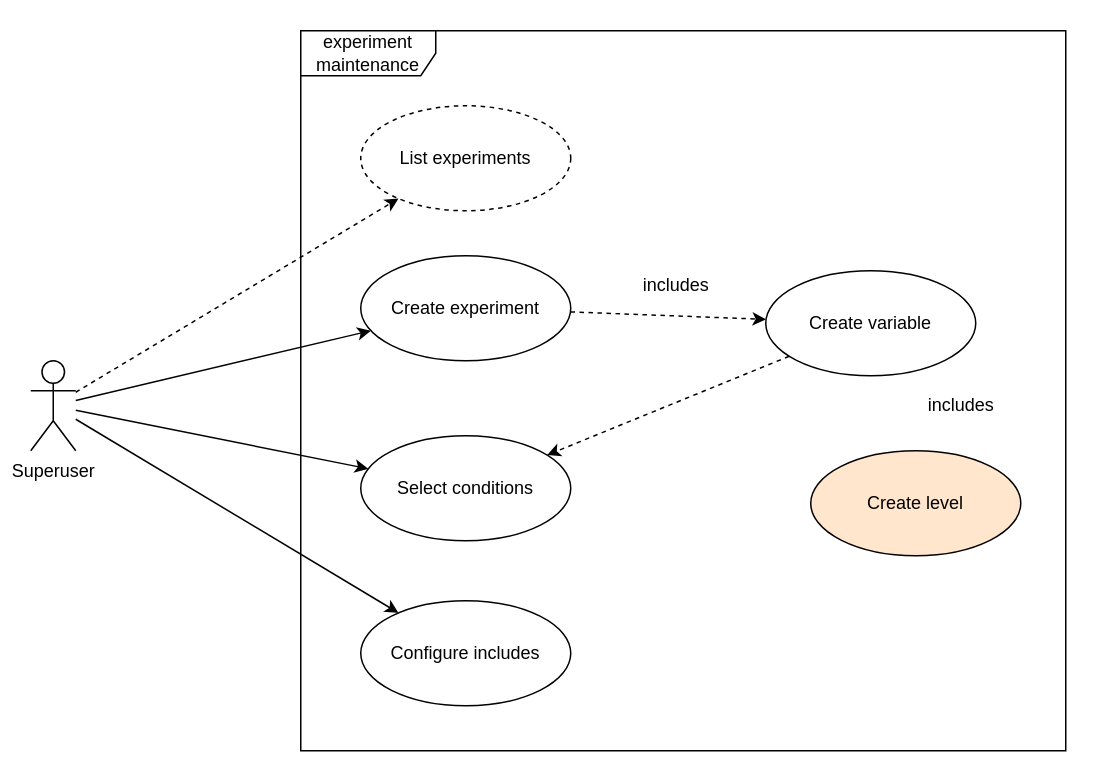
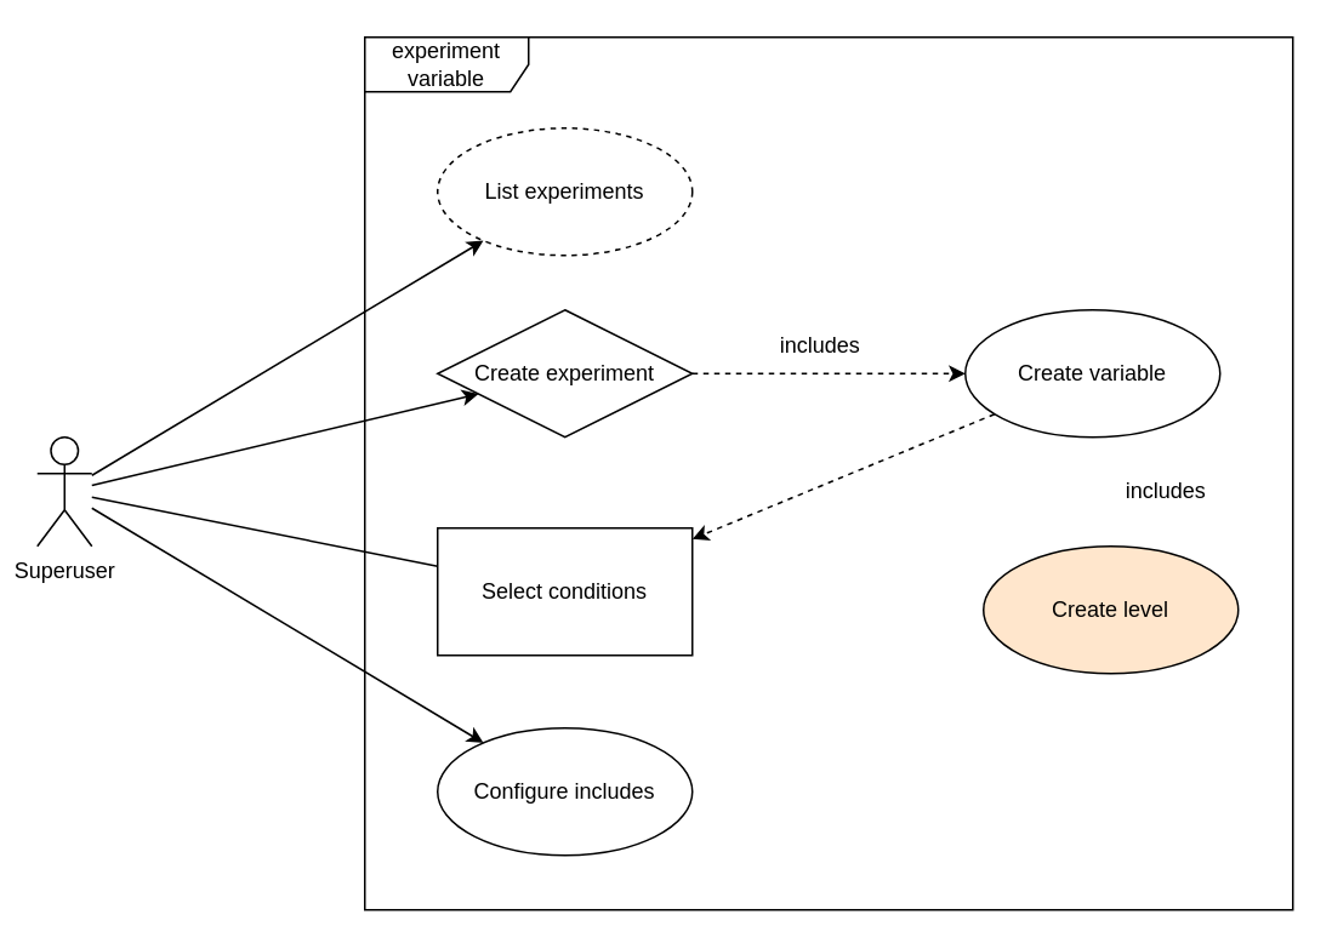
- <mxCell id="2" value="experiment maintenance" style="shape=umlFrame;whiteSpace=wrap;html=1;width=90;height=30;" vertex="1" parent="1"><mxGeometry x="200" y="20" width="510" height="480" as="geometry" /></mxCell>
+ <mxCell id="2" value="experiment variable" style="shape=umlFrame;whiteSpace=wrap;html=1;width=90;height=30;" vertex="1" parent="1"><mxGeometry x="200" y="20" width="510" height="480" as="geometry" /></mxCell>
- <mxCell id="3" style="rounded=0;orthogonalLoop=1;jettySize=auto;html=1;dashed=1;" edge="1" parent="1" source="7" target="8"><mxGeometry relative="1" as="geometry" /></mxCell>
+ <mxCell id="3" style="rounded=0;orthogonalLoop=1;jettySize=auto;html=1;" edge="1" parent="1" source="7" target="8"><mxGeometry relative="1" as="geometry" /></mxCell>
- <mxCell id="10" value="Create experiment" style="ellipse;whiteSpace=wrap;html=1;" vertex="1" parent="1"><mxGeometry x="240" y="170" width="140" height="70" as="geometry" /></mxCell>
+ <mxCell id="10" value="Create experiment" style="rhombus;whiteSpace=wrap;html=1;" vertex="1" parent="1"><mxGeometry x="240" y="170" width="140" height="70" as="geometry" /></mxCell>
- <mxCell id="12" value="Create variable" style="ellipse;whiteSpace=wrap;html=1;" vertex="1" parent="1"><mxGeometry x="510" y="180" width="140" height="70" as="geometry" /></mxCell>
+ <mxCell id="12" value="Create variable" style="ellipse;whiteSpace=wrap;html=1;" vertex="1" parent="1"><mxGeometry x="530" y="170" width="140" height="70" as="geometry" /></mxCell>
- <mxCell id="5" style="edgeStyle=none;rounded=0;orthogonalLoop=1;jettySize=auto;html=1;" edge="1" parent="1" source="7" target="14"><mxGeometry relative="1" as="geometry" /></mxCell>
+ <mxCell id="5" style="edgeStyle=none;rounded=0;orthogonalLoop=1;jettySize=auto;html=1;endArrow=none;" edge="1" parent="1" source="7" target="14"><mxGeometry relative="1" as="geometry" /></mxCell>
- <mxCell id="14" value="Select conditions" style="ellipse;whiteSpace=wrap;html=1;" vertex="1" parent="1"><mxGeometry x="240" y="290" width="140" height="70" as="geometry" /></mxCell>
+ <mxCell id="14" value="Select conditions" style="whiteSpace=wrap;html=1;rounded=0;" vertex="1" parent="1"><mxGeometry x="240" y="290" width="140" height="70" as="geometry" /></mxCell>
